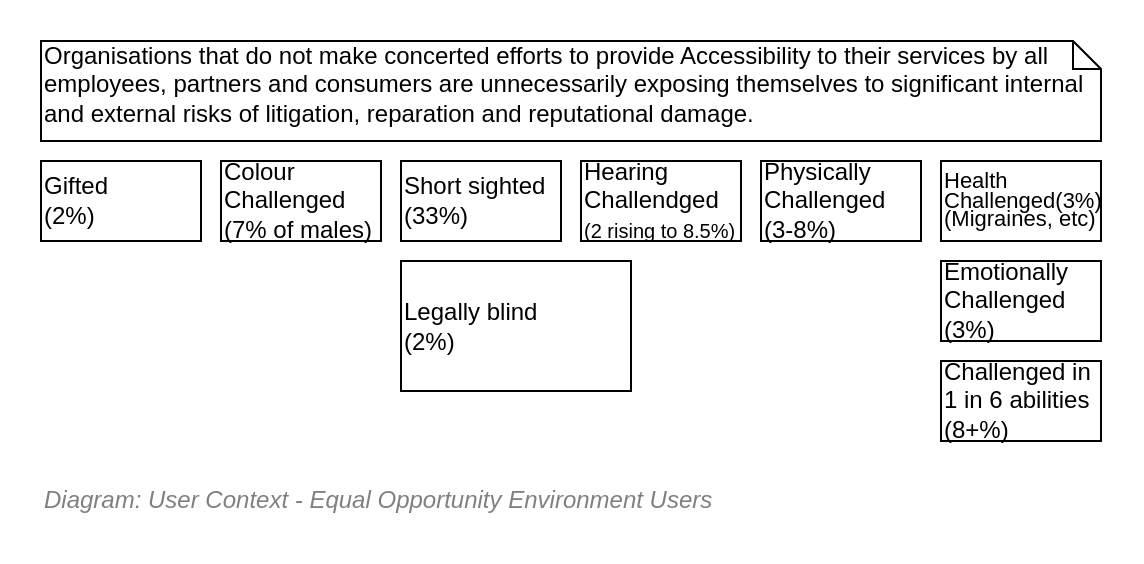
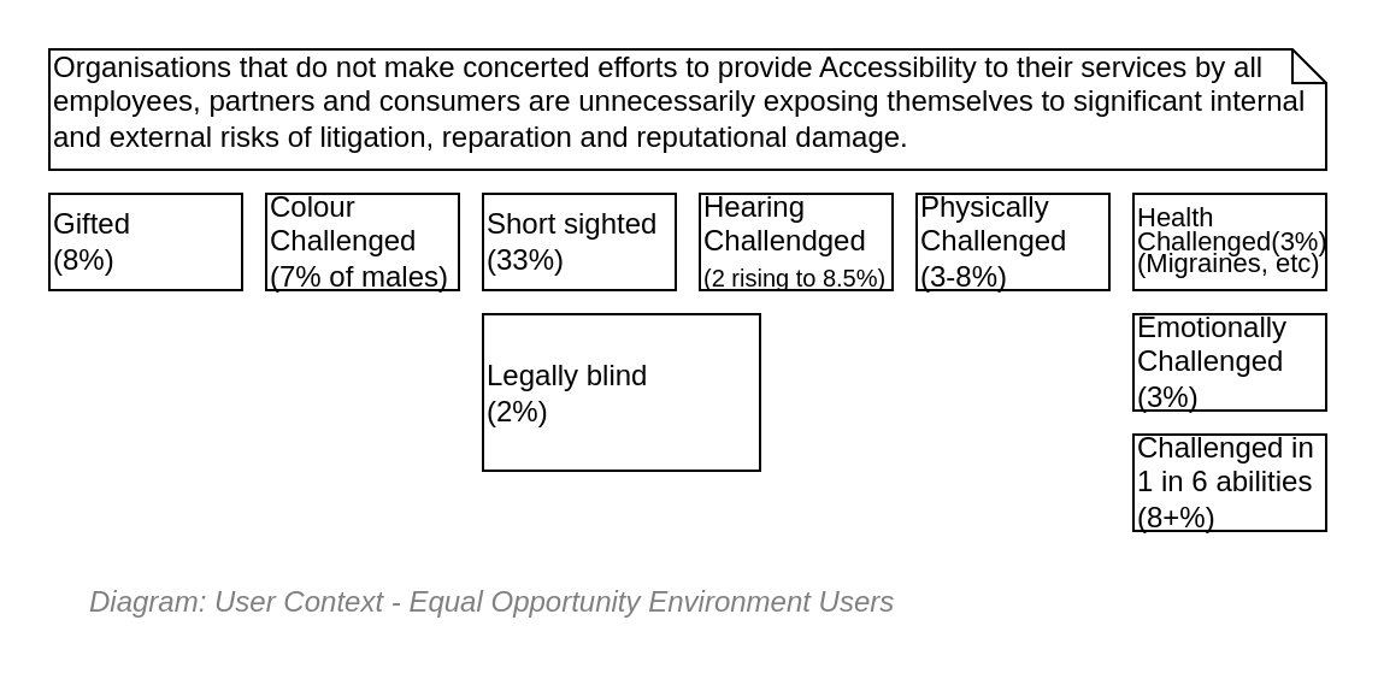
- <mxCell id="2" value="Gifted&lt;br&gt;(2%)" style="rounded=0;whiteSpace=wrap;html=1;strokeColor=#000000;fillColor=none;fontFamily=Helvetica;fontSize=12;fontColor=#000000;align=left;" parent="1" vertex="1"><mxGeometry x="20" y="80" width="80" height="40" as="geometry" /></mxCell>
+ <mxCell id="2" value="Gifted&lt;br&gt;(8%)" style="rounded=0;whiteSpace=wrap;html=1;strokeColor=#000000;fillColor=none;fontFamily=Helvetica;fontSize=12;fontColor=#000000;align=left;" parent="1" vertex="1"><mxGeometry x="20" y="80" width="80" height="40" as="geometry" /></mxCell>
- <mxCell id="13" value="&lt;font style=&quot;font-size: 12px ; font-weight: normal&quot;&gt;&lt;i&gt;Diagram: &lt;/i&gt;&lt;i&gt;User Context - Equal Opportunity Environment Users&lt;/i&gt;&lt;/font&gt;" style="text;strokeColor=none;fillColor=none;html=1;fontSize=10;fontStyle=1;verticalAlign=middle;align=left;shadow=0;glass=0;comic=0;opacity=30;fontColor=#808080;" parent="12" vertex="1"><mxGeometry x="20" y="240" width="520" height="20" as="geometry" /></mxCell>
+ <mxCell id="13" value="&lt;font style=&quot;font-size: 12px ; font-weight: normal&quot;&gt;&lt;i&gt;Diagram: &lt;/i&gt;&lt;i&gt;User Context - Equal Opportunity Environment Users&lt;/i&gt;&lt;/font&gt;" style="text;strokeColor=none;fillColor=none;html=1;fontSize=10;fontStyle=1;verticalAlign=middle;align=left;shadow=0;glass=0;comic=0;opacity=30;fontColor=#808080;" parent="12" vertex="1"><mxGeometry x="35" y="240" width="520" height="20" as="geometry" /></mxCell>
